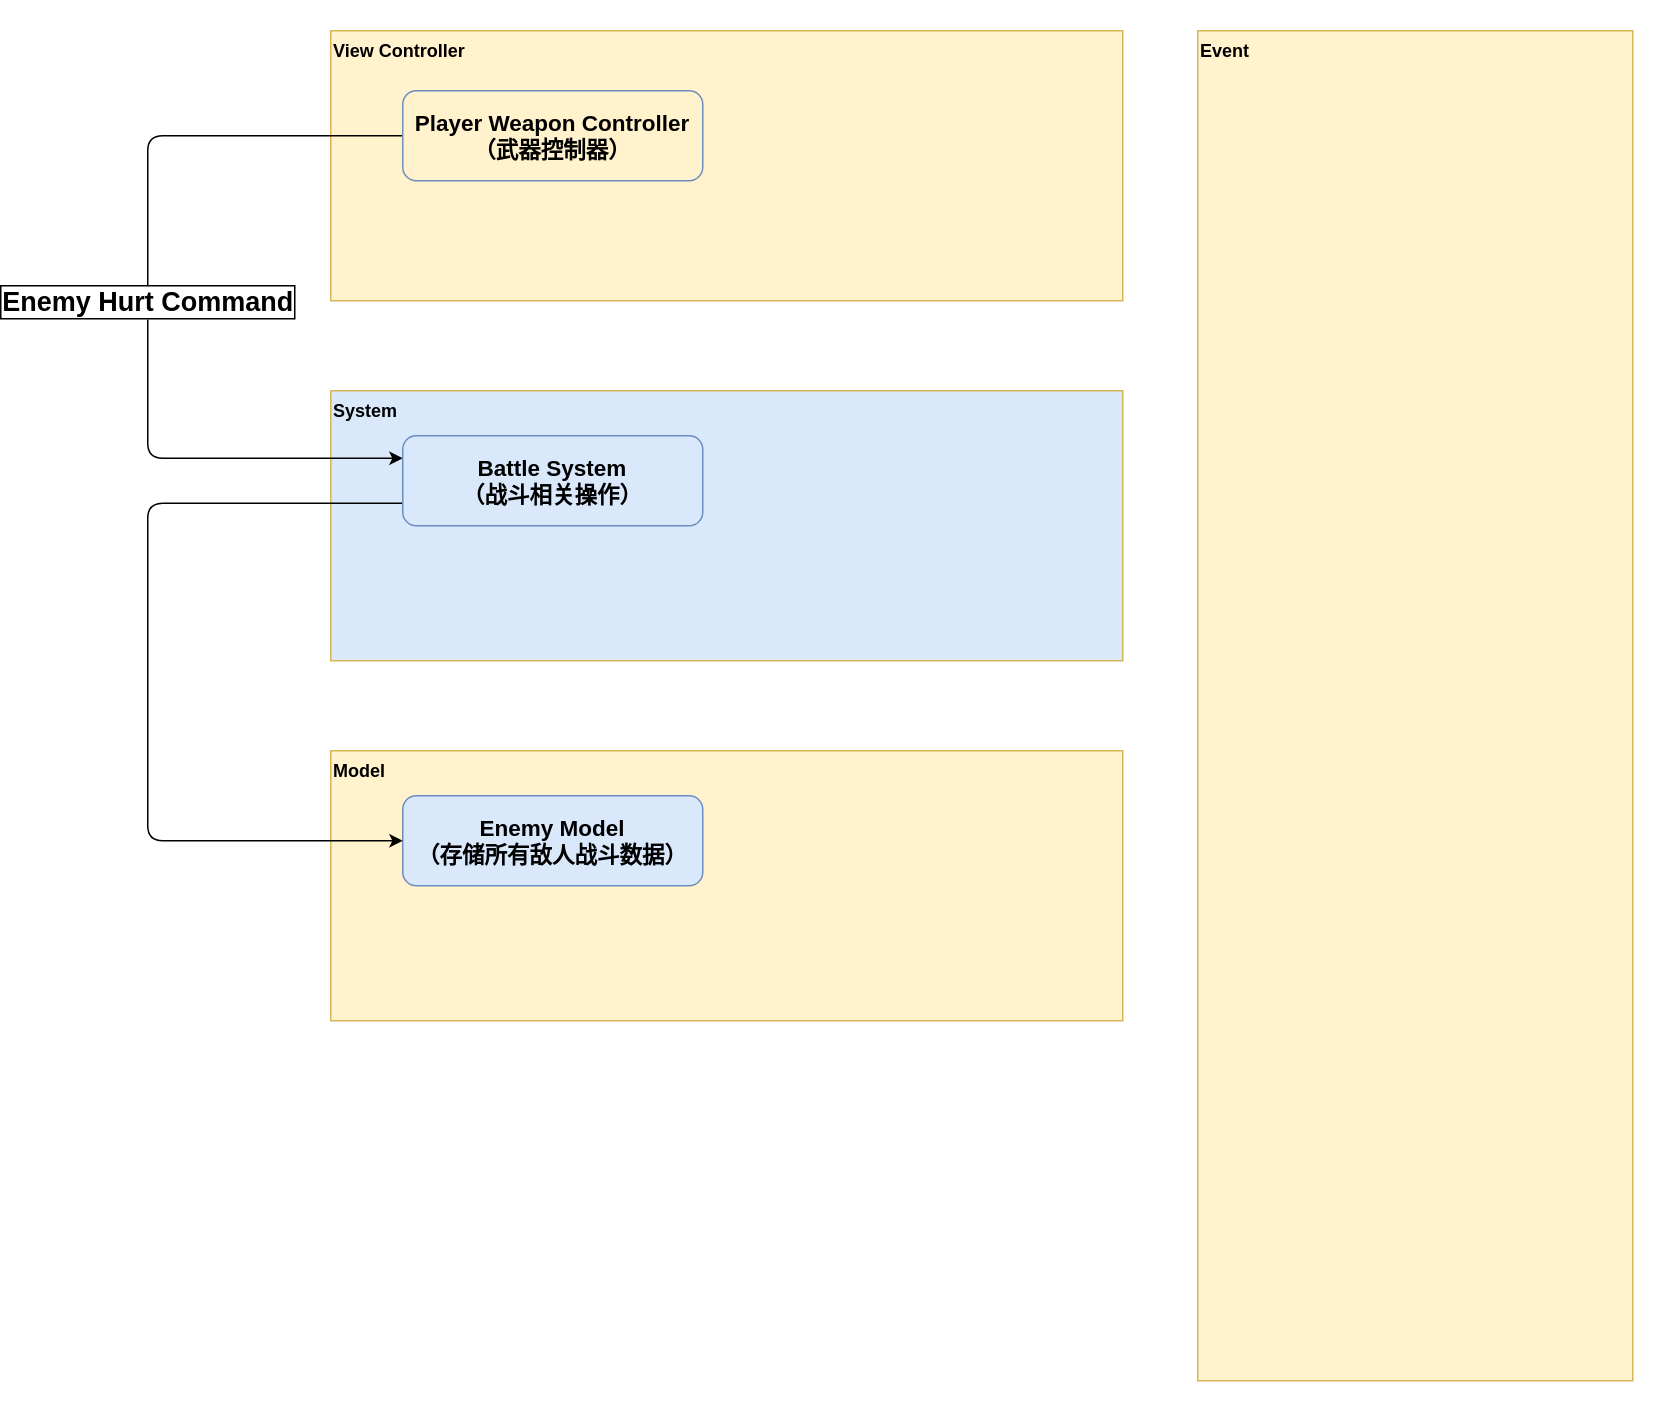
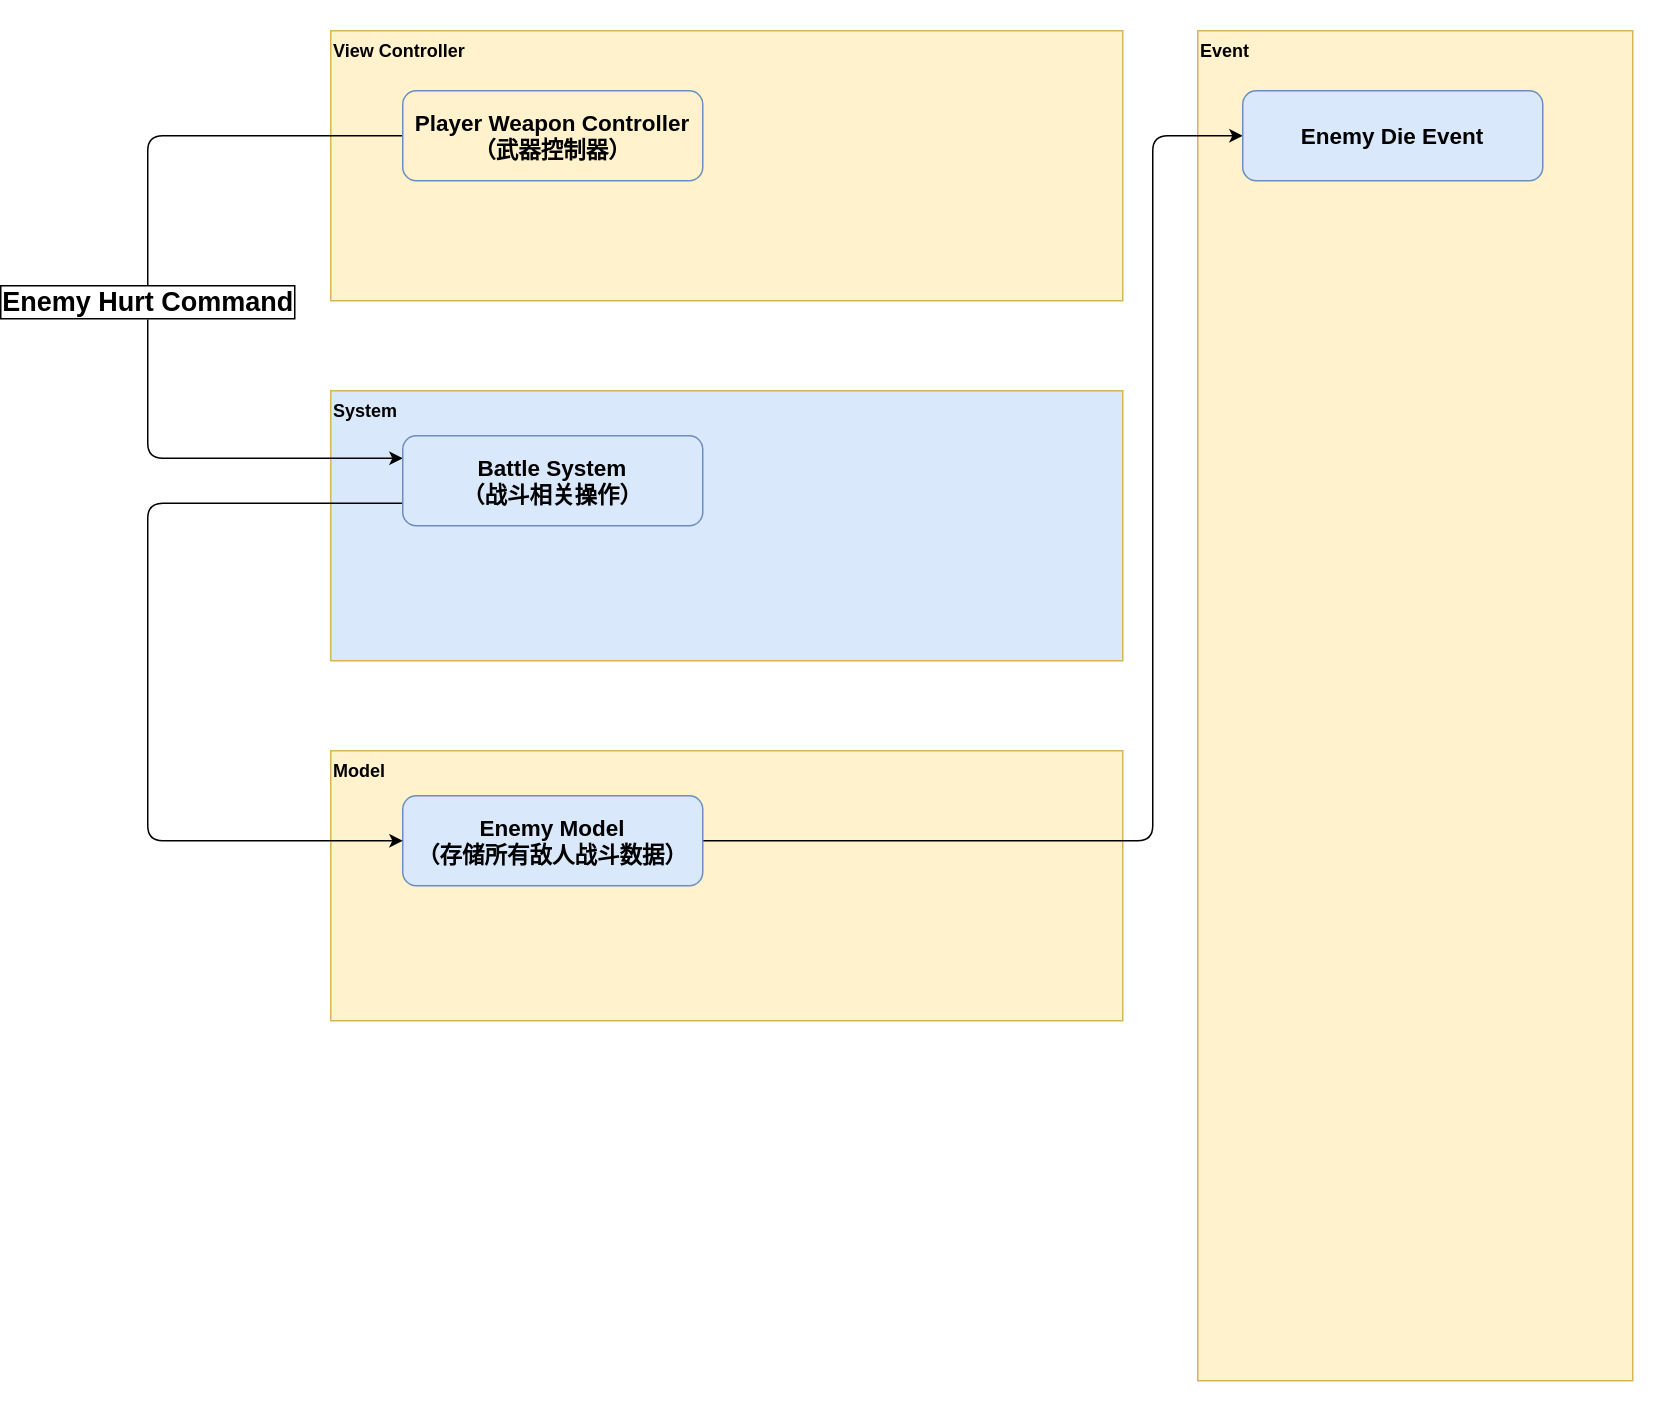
+ <mxCell id="12" value="&lt;font style=&quot;font-size: 15px;&quot;&gt;Enemy Die Event&lt;br&gt;&lt;/font&gt;" style="rounded=1;whiteSpace=wrap;html=1;fillColor=#dae8fc;strokeColor=#6c8ebf;fontSize=15;fontStyle=1" parent="1" vertex="1"><mxGeometry x="750" y="60" width="200" height="60" as="geometry" /></mxCell>
+ <mxCell id="8" style="edgeStyle=orthogonalEdgeStyle;rounded=1;orthogonalLoop=1;jettySize=auto;html=1;exitX=1;exitY=0.5;exitDx=0;exitDy=0;entryX=0;entryY=0.5;entryDx=0;entryDy=0;" parent="1" source="9" target="12" edge="1"><mxGeometry relative="1" as="geometry"><Array as="points"><mxPoint x="690" y="560" /><mxPoint x="690" y="90" /></Array></mxGeometry></mxCell>
